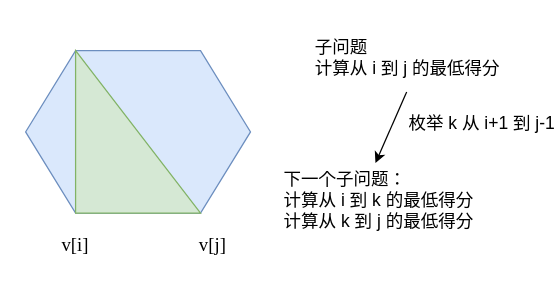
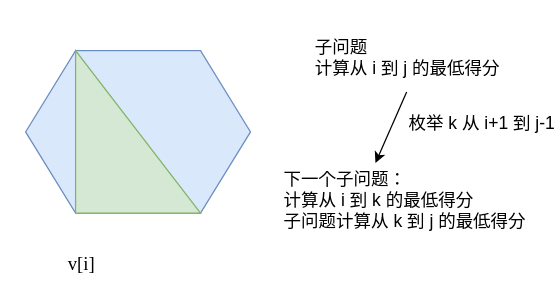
- <mxCell id="7" value="&lt;div style=&quot;font-size: 14px;&quot;&gt;&lt;span style=&quot;background-color: initial; font-size: 14px;&quot;&gt;下一个子问题：&lt;/span&gt;&lt;/div&gt;计算从 i 到 k 的最低得分&lt;br style=&quot;font-size: 14px;&quot;&gt;计算从 k 到 j 的最低得分" style="text;html=1;align=left;verticalAlign=middle;resizable=0;points=[];autosize=1;strokeColor=none;fillColor=none;fontFamily=Helvetica;fontSize=14;" vertex="1" parent="1"><mxGeometry x="225" y="130" width="180" height="60" as="geometry" /></mxCell>
+ <mxCell id="7" value="&lt;div style=&quot;font-size: 14px;&quot;&gt;&lt;span style=&quot;background-color: initial; font-size: 14px;&quot;&gt;下一个子问题：&lt;/span&gt;&lt;/div&gt;计算从 i 到 k 的最低得分&lt;br style=&quot;font-size: 14px;&quot;&gt;子问题计算从 k 到 j 的最低得分" style="text;html=1;align=left;verticalAlign=middle;resizable=0;points=[];autosize=1;strokeColor=none;fillColor=none;fontFamily=Helvetica;fontSize=14;" vertex="1" parent="1"><mxGeometry x="225" y="130" width="180" height="60" as="geometry" /></mxCell>
- <mxCell id="4" value="v[i]" style="text;html=1;strokeColor=none;fillColor=none;align=center;verticalAlign=middle;whiteSpace=wrap;rounded=0;fontSize=15;fontFamily=Comic Sans MS;" vertex="1" parent="1"><mxGeometry x="30" y="180" width="60" height="30" as="geometry" /></mxCell>
+ <mxCell id="4" value="v[i]" style="text;html=1;strokeColor=none;fillColor=none;align=center;verticalAlign=middle;whiteSpace=wrap;rounded=0;fontSize=15;fontFamily=Comic Sans MS;" vertex="1" parent="1"><mxGeometry x="35" y="195" width="60" height="30" as="geometry" /></mxCell>
- <mxCell id="5" value="v[j]" style="text;html=1;strokeColor=none;fillColor=none;align=center;verticalAlign=middle;whiteSpace=wrap;rounded=0;fontSize=15;fontFamily=Comic Sans MS;" vertex="1" parent="1"><mxGeometry x="140" y="180" width="60" height="30" as="geometry" /></mxCell>
